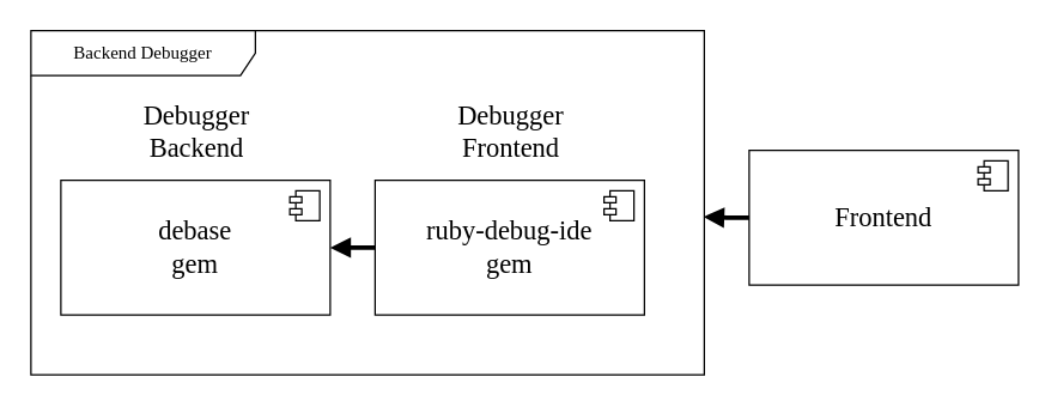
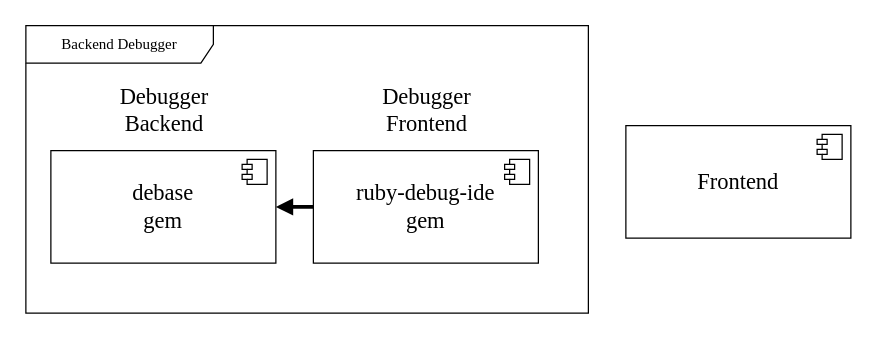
- <mxCell id="9" value="" style="endArrow=block;endFill=1;html=1;edgeStyle=orthogonalEdgeStyle;align=left;verticalAlign=top;rounded=0;entryX=0.999;entryY=0.541;entryDx=0;entryDy=0;exitX=0;exitY=0.5;exitDx=0;exitDy=0;strokeWidth=3;entryPerimeter=0;fontStyle=0;fontFamily=Montserrat;fontSource=https%3A%2F%2Ffonts.googleapis.com%2Fcss%3Ffamily%3DMontserrat;" parent="1" source="2" target="12" edge="1"><mxGeometry x="-1" relative="1" as="geometry"><mxPoint x="520" y="250" as="sourcePoint" /><mxPoint x="430" y="250" as="targetPoint" /><mxPoint as="offset" /></mxGeometry></mxCell>
